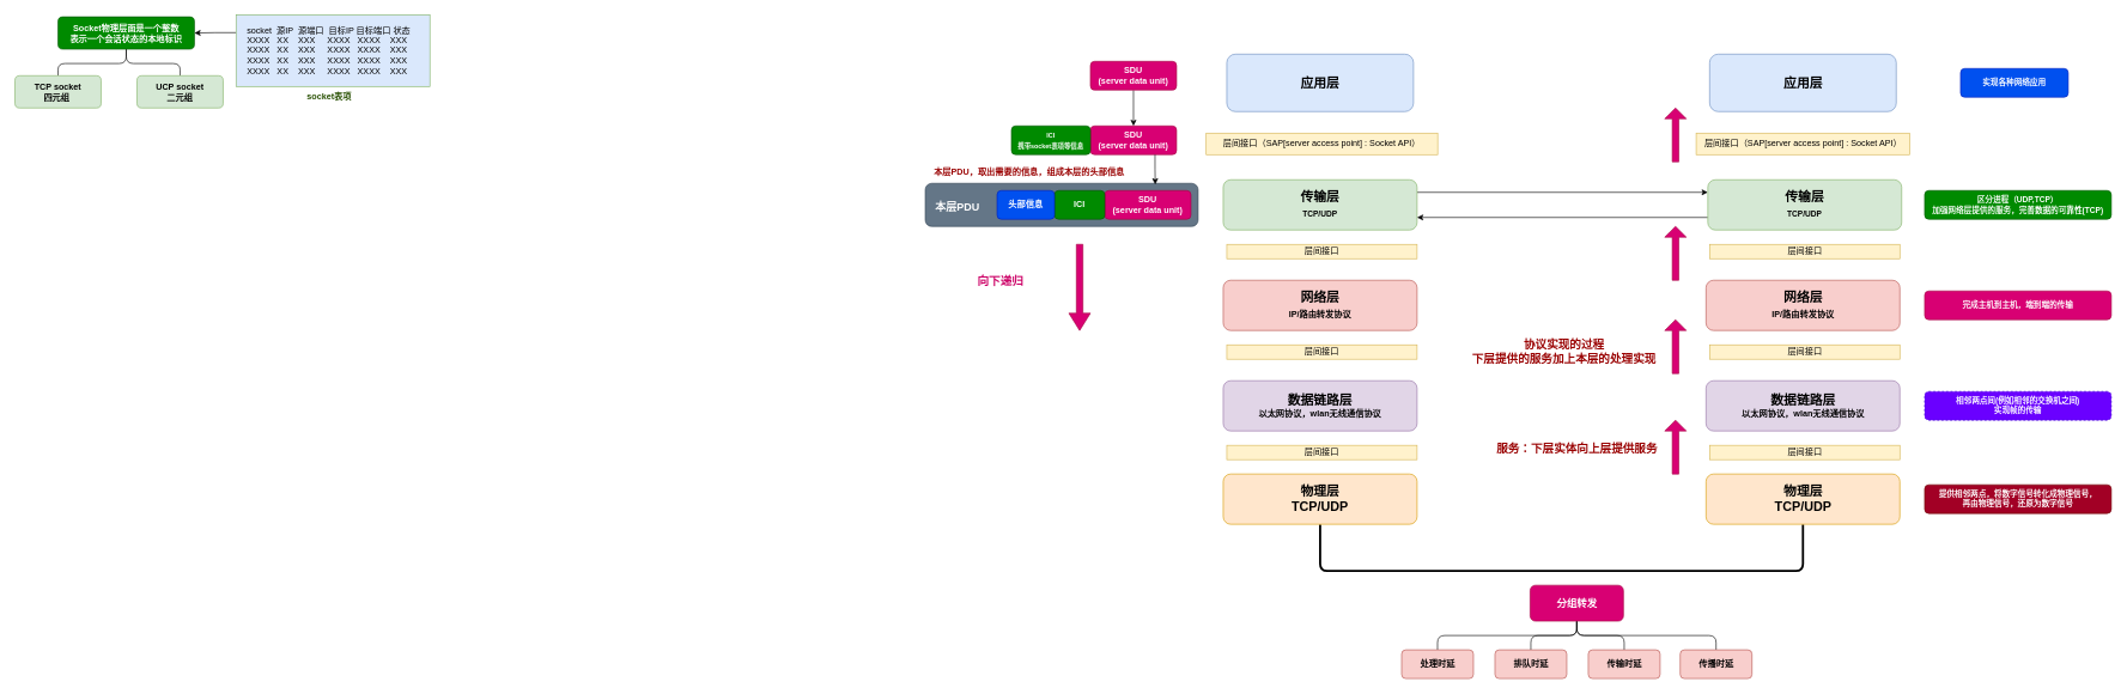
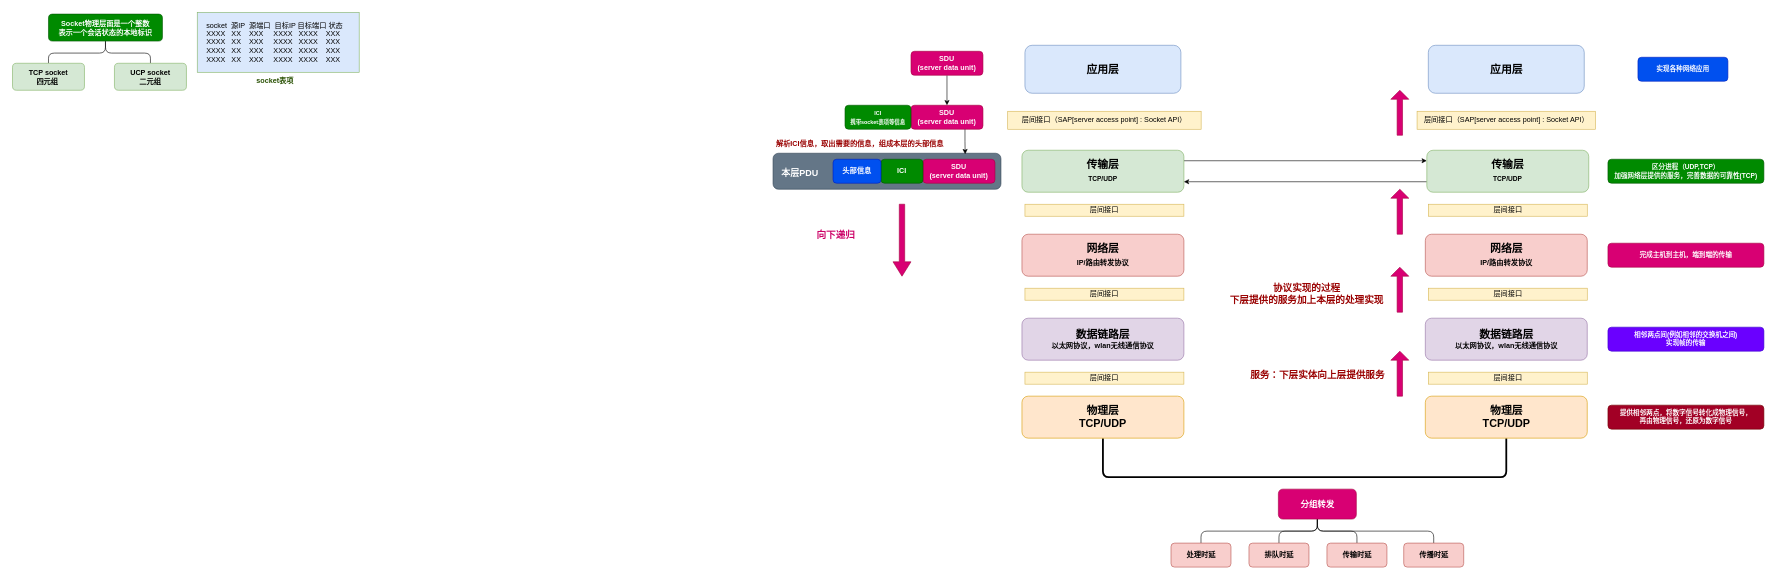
- <mxCell id="34" style="edgeStyle=orthogonalEdgeStyle;rounded=0;orthogonalLoop=1;jettySize=auto;html=1;exitX=0;exitY=0.25;exitDx=0;exitDy=0;entryX=1;entryY=0.5;entryDx=0;entryDy=0;" parent="1" source="35" target="45" edge="1"><mxGeometry relative="1" as="geometry" /></mxCell>
- <mxCell id="11" value="本层PDU，取出需要的信息，组成本层的头部信息" style="text;html=1;strokeColor=none;fillColor=none;align=center;verticalAlign=middle;whiteSpace=wrap;rounded=0;fontStyle=1;fontColor=#990000;" parent="1" vertex="1"><mxGeometry x="1288" y="225" width="290" height="30" as="geometry" /></mxCell>
+ <mxCell id="11" value="解析ICI信息，取出需要的信息，组成本层的头部信息" style="text;html=1;strokeColor=none;fillColor=none;align=center;verticalAlign=middle;whiteSpace=wrap;rounded=0;fontStyle=1;fontColor=#990000;" parent="1" vertex="1"><mxGeometry x="1288" y="225" width="290" height="30" as="geometry" /></mxCell>
- <mxCell id="61" value="相邻两点间(例如相邻的交换机之间)&lt;br&gt;实现帧的传输" style="rounded=1;whiteSpace=wrap;html=1;fontFamily=Helvetica;fontSize=11;fontColor=#ffffff;fillColor=#6a00ff;strokeColor=#3700CC;fontStyle=1;dashed=1;" parent="1" vertex="1"><mxGeometry x="2680" y="545" width="260" height="40" as="geometry" /></mxCell>
+ <mxCell id="61" value="相邻两点间(例如相邻的交换机之间)&lt;br&gt;实现帧的传输" style="rounded=1;whiteSpace=wrap;html=1;fontFamily=Helvetica;fontSize=11;fontColor=#ffffff;fillColor=#6a00ff;strokeColor=#3700CC;fontStyle=1" parent="1" vertex="1"><mxGeometry x="2680" y="545" width="260" height="40" as="geometry" /></mxCell>
